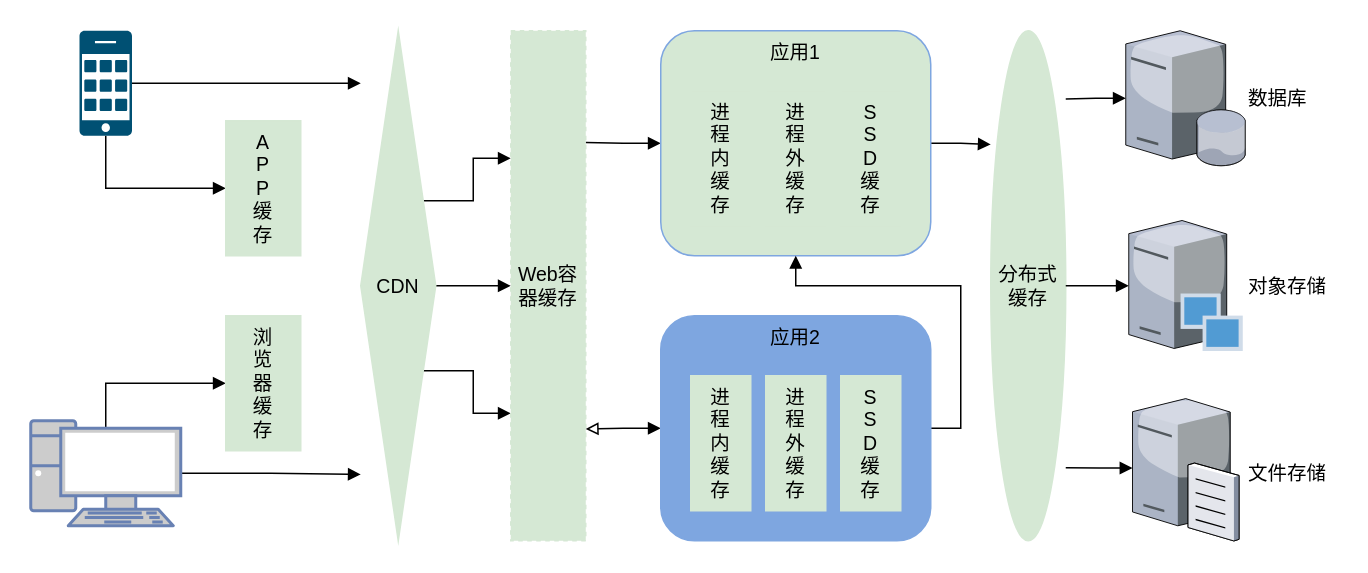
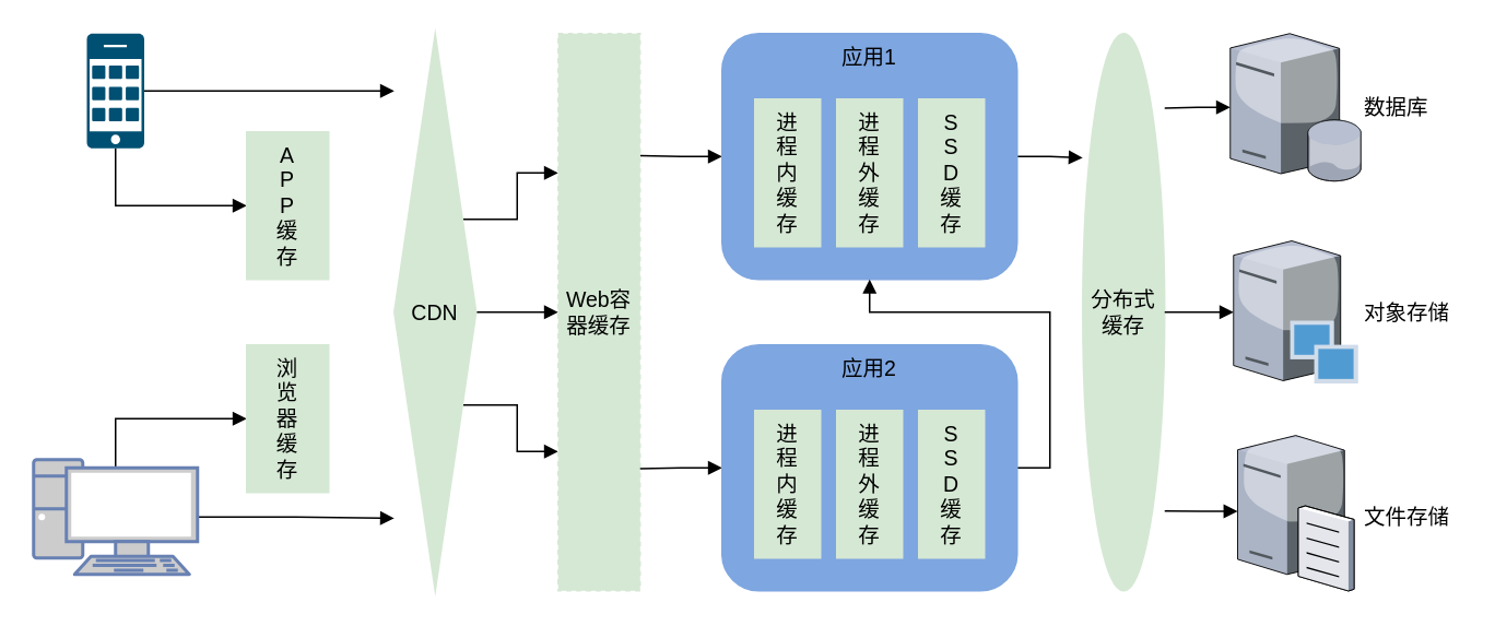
- <mxCell id="4" value="应用1" style="rounded=1;whiteSpace=wrap;html=1;verticalAlign=top;fillColor=#d5e8d4;strokeColor=#7EA6E0;fontSize=13;" vertex="1" parent="1"><mxGeometry x="440" y="20" width="180" height="150" as="geometry" /></mxCell>
+ <mxCell id="4" value="应用1" style="rounded=1;whiteSpace=wrap;html=1;verticalAlign=top;fillColor=#7EA6E0;strokeColor=#7EA6E0;fontSize=13;" vertex="1" parent="1"><mxGeometry x="440" y="20" width="180" height="150" as="geometry" /></mxCell>
- <mxCell id="23" style="edgeStyle=orthogonalEdgeStyle;rounded=0;orthogonalLoop=1;jettySize=auto;html=1;exitX=0;exitY=0.5;exitDx=0;exitDy=0;startArrow=block;startFill=1;endArrow=block;endFill=0;entryX=1;entryY=0.781;entryDx=0;entryDy=0;entryPerimeter=0;fontSize=13;" edge="1" parent="1" source="24" target="17"><mxGeometry relative="1" as="geometry"><mxPoint x="480" y="300" as="targetPoint" /></mxGeometry></mxCell>
+ <mxCell id="23" style="edgeStyle=orthogonalEdgeStyle;rounded=0;orthogonalLoop=1;jettySize=auto;html=1;exitX=0;exitY=0.5;exitDx=0;exitDy=0;startArrow=block;startFill=1;endArrow=none;endFill=0;entryX=1;entryY=0.781;entryDx=0;entryDy=0;entryPerimeter=0;fontSize=13;" edge="1" parent="1" source="24" target="17"><mxGeometry relative="1" as="geometry"><mxPoint x="480" y="300" as="targetPoint" /></mxGeometry></mxCell>
